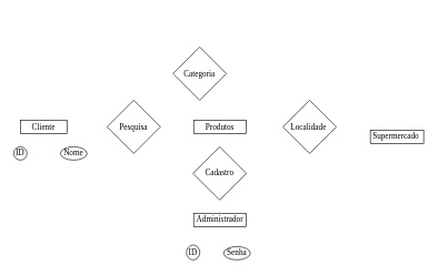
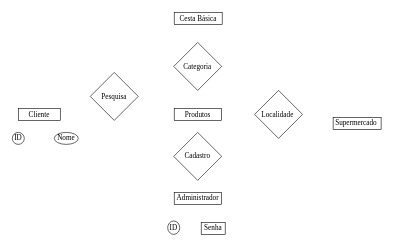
+ <mxCell id="12" value="&lt;font face=&quot;Times New Roman&quot;&gt;Cesta Básica&lt;/font&gt;" style="rounded=0;whiteSpace=wrap;html=1;" vertex="1" parent="1"><mxGeometry x="290" y="20" width="80" height="20" as="geometry" /></mxCell>
- <mxCell id="11" value="&lt;font face=&quot;Times New Roman&quot;&gt;Categoria&lt;/font&gt;" style="rhombus;whiteSpace=wrap;html=1;" vertex="1" parent="1"><mxGeometry x="259.17" y="70" width="80" height="80" as="geometry" /></mxCell>
+ <mxCell id="11" value="&lt;font face=&quot;Times New Roman&quot;&gt;Categoria&lt;/font&gt;" style="rhombus;whiteSpace=wrap;html=1;" vertex="1" parent="1"><mxGeometry x="289.17" y="70" width="80" height="80" as="geometry" /></mxCell>
- <mxCell id="6" value="&lt;font face=&quot;Times New Roman&quot;&gt;Pesquisa&lt;/font&gt;" style="rhombus;whiteSpace=wrap;html=1;" vertex="1" parent="1"><mxGeometry x="160" y="150" width="80" height="80" as="geometry" /></mxCell>
+ <mxCell id="6" value="&lt;font face=&quot;Times New Roman&quot;&gt;Pesquisa&lt;/font&gt;" style="rhombus;whiteSpace=wrap;html=1;" vertex="1" parent="1"><mxGeometry x="150" y="120" width="80" height="80" as="geometry" /></mxCell>
- <mxCell id="2" value="&lt;font face=&quot;Times New Roman&quot;&gt;Senha&lt;/font&gt;" style="ellipse;whiteSpace=wrap;html=1;" vertex="1" parent="1"><mxGeometry x="335" y="370" width="40" height="20" as="geometry" /></mxCell>
+ <mxCell id="2" value="&lt;font face=&quot;Times New Roman&quot;&gt;Senha&lt;/font&gt;" style="whiteSpace=wrap;html=1;rounded=0;" vertex="1" parent="1"><mxGeometry x="335" y="370" width="40" height="20" as="geometry" /></mxCell>
